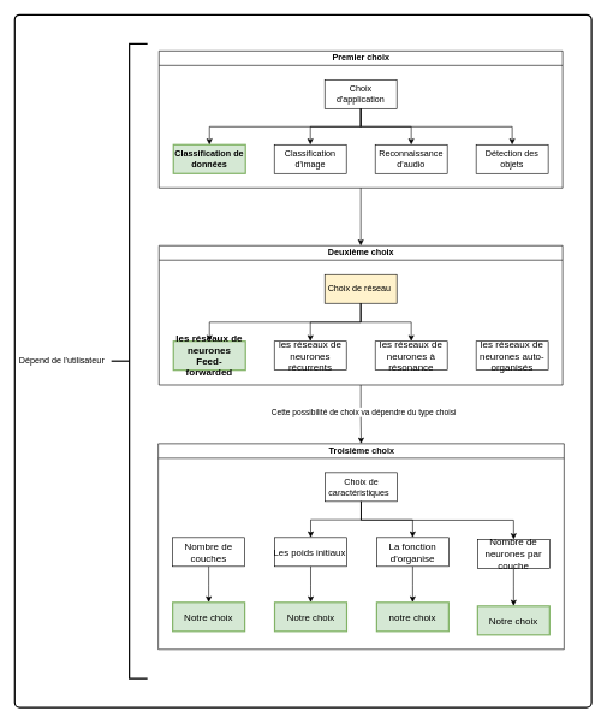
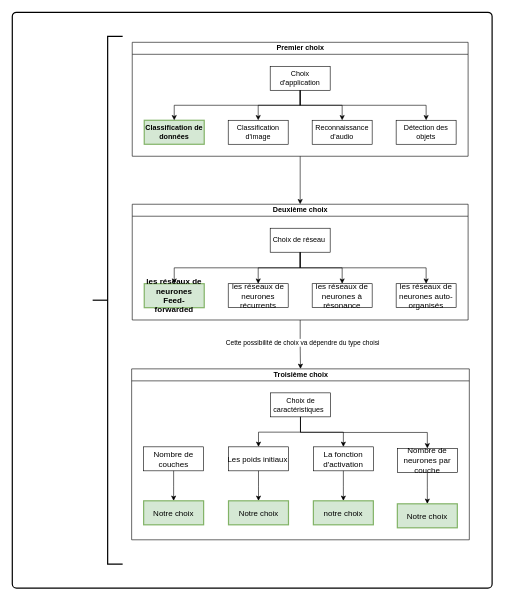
- <mxCell id="17" value="Choix de réseau&amp;nbsp;" style="whiteSpace=wrap;html=1;fillColor=#fff2cc;" vertex="1" parent="16"><mxGeometry x="230" y="40" width="100" height="40" as="geometry" /></mxCell>
+ <mxCell id="17" value="Choix de réseau&amp;nbsp;" style="whiteSpace=wrap;html=1;" vertex="1" parent="16"><mxGeometry x="230" y="40" width="100" height="40" as="geometry" /></mxCell>
+ <mxCell id="24" value="" style="edgeStyle=elbowEdgeStyle;elbow=vertical;html=1;rounded=0;" edge="1" parent="16" source="17" target="25"><mxGeometry relative="1" as="geometry"><mxPoint x="110" y="340" as="sourcePoint" /></mxGeometry></mxCell>
- <mxCell id="27" value="Dépend de l'utilisateur" style="text;html=1;align=center;verticalAlign=middle;resizable=0;points=[];autosize=1;" vertex="1" parent="1"><mxGeometry y="490" width="130" height="20" as="geometry" x="20" /></mxCell>
- <mxCell id="34" value="&lt;span style=&quot;font-size: 13.333px&quot;&gt;La fonction d'organise&lt;/span&gt;" style="whiteSpace=wrap;html=1;" vertex="1" parent="28"><mxGeometry x="303" y="130" width="100" height="40" as="geometry" /></mxCell>
+ <mxCell id="34" value="&lt;span style=&quot;font-size: 13.333px&quot;&gt;La fonction d'activation&lt;/span&gt;" style="whiteSpace=wrap;html=1;" vertex="1" parent="28"><mxGeometry x="303" y="130" width="100" height="40" as="geometry" /></mxCell>
